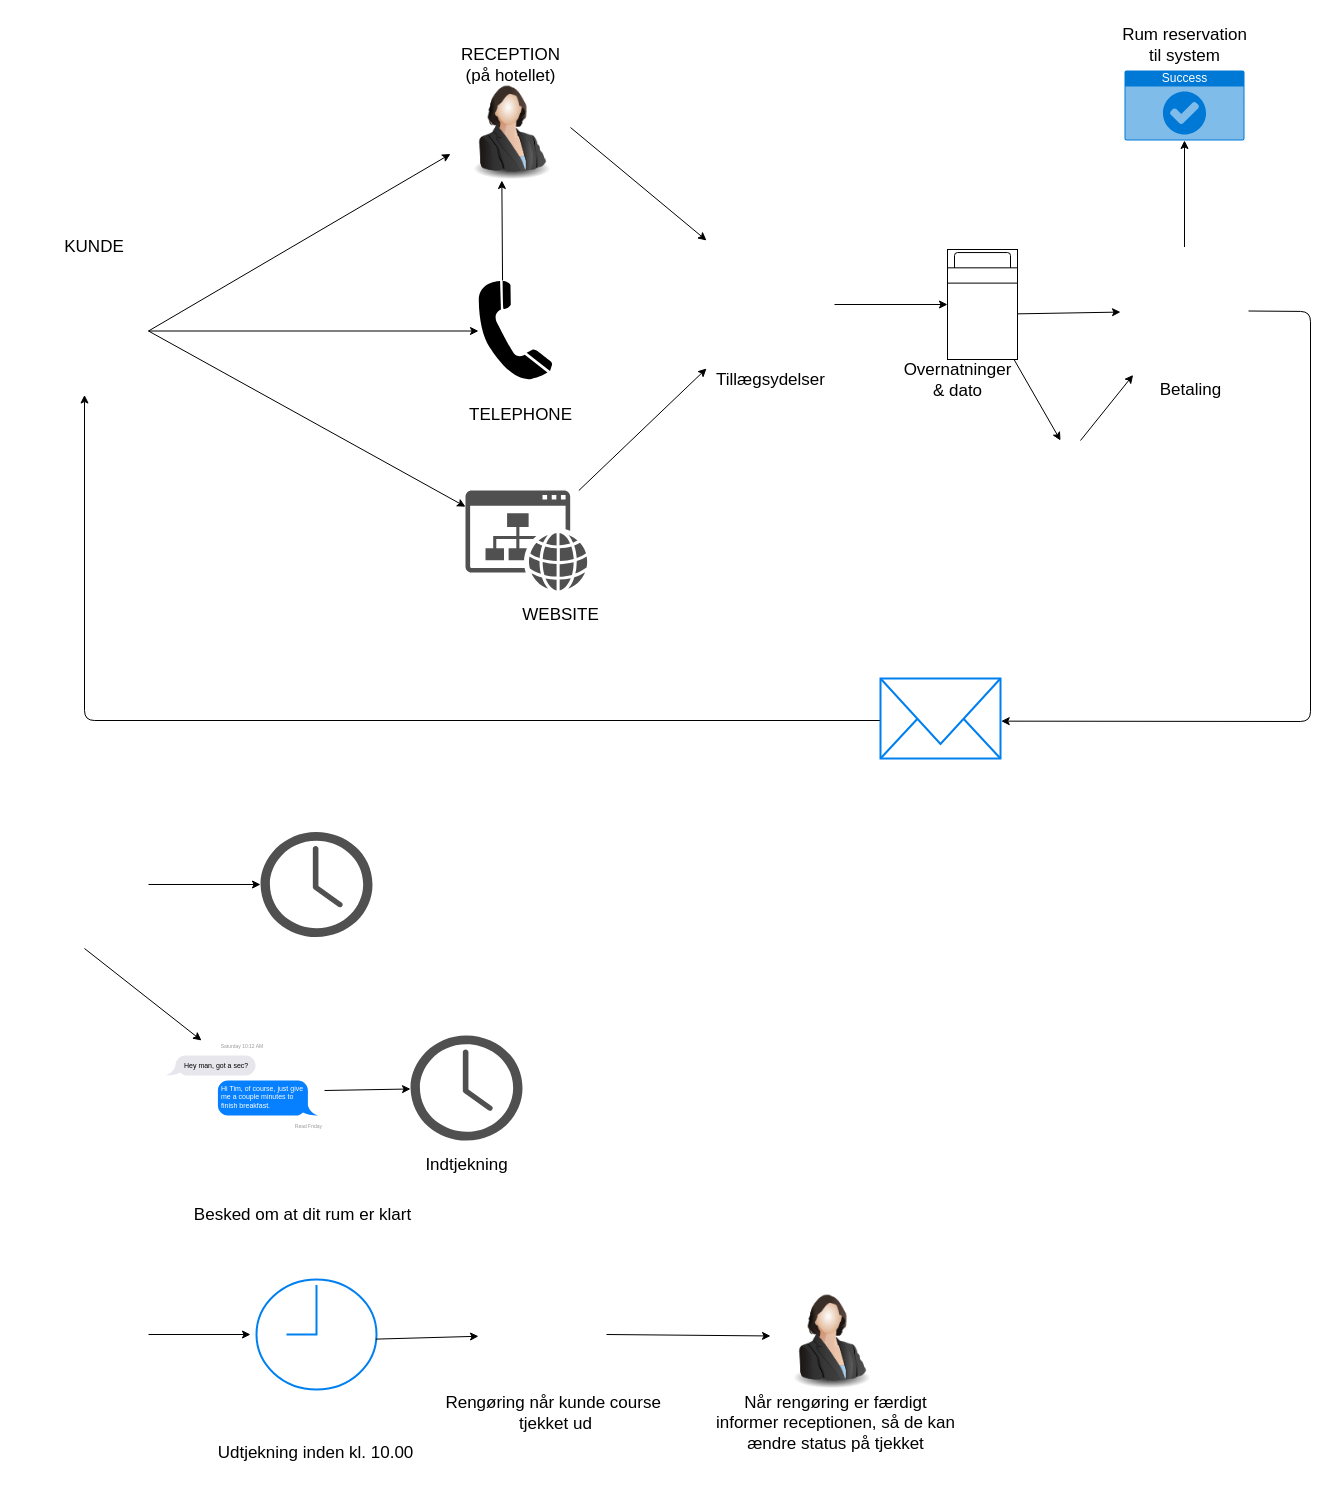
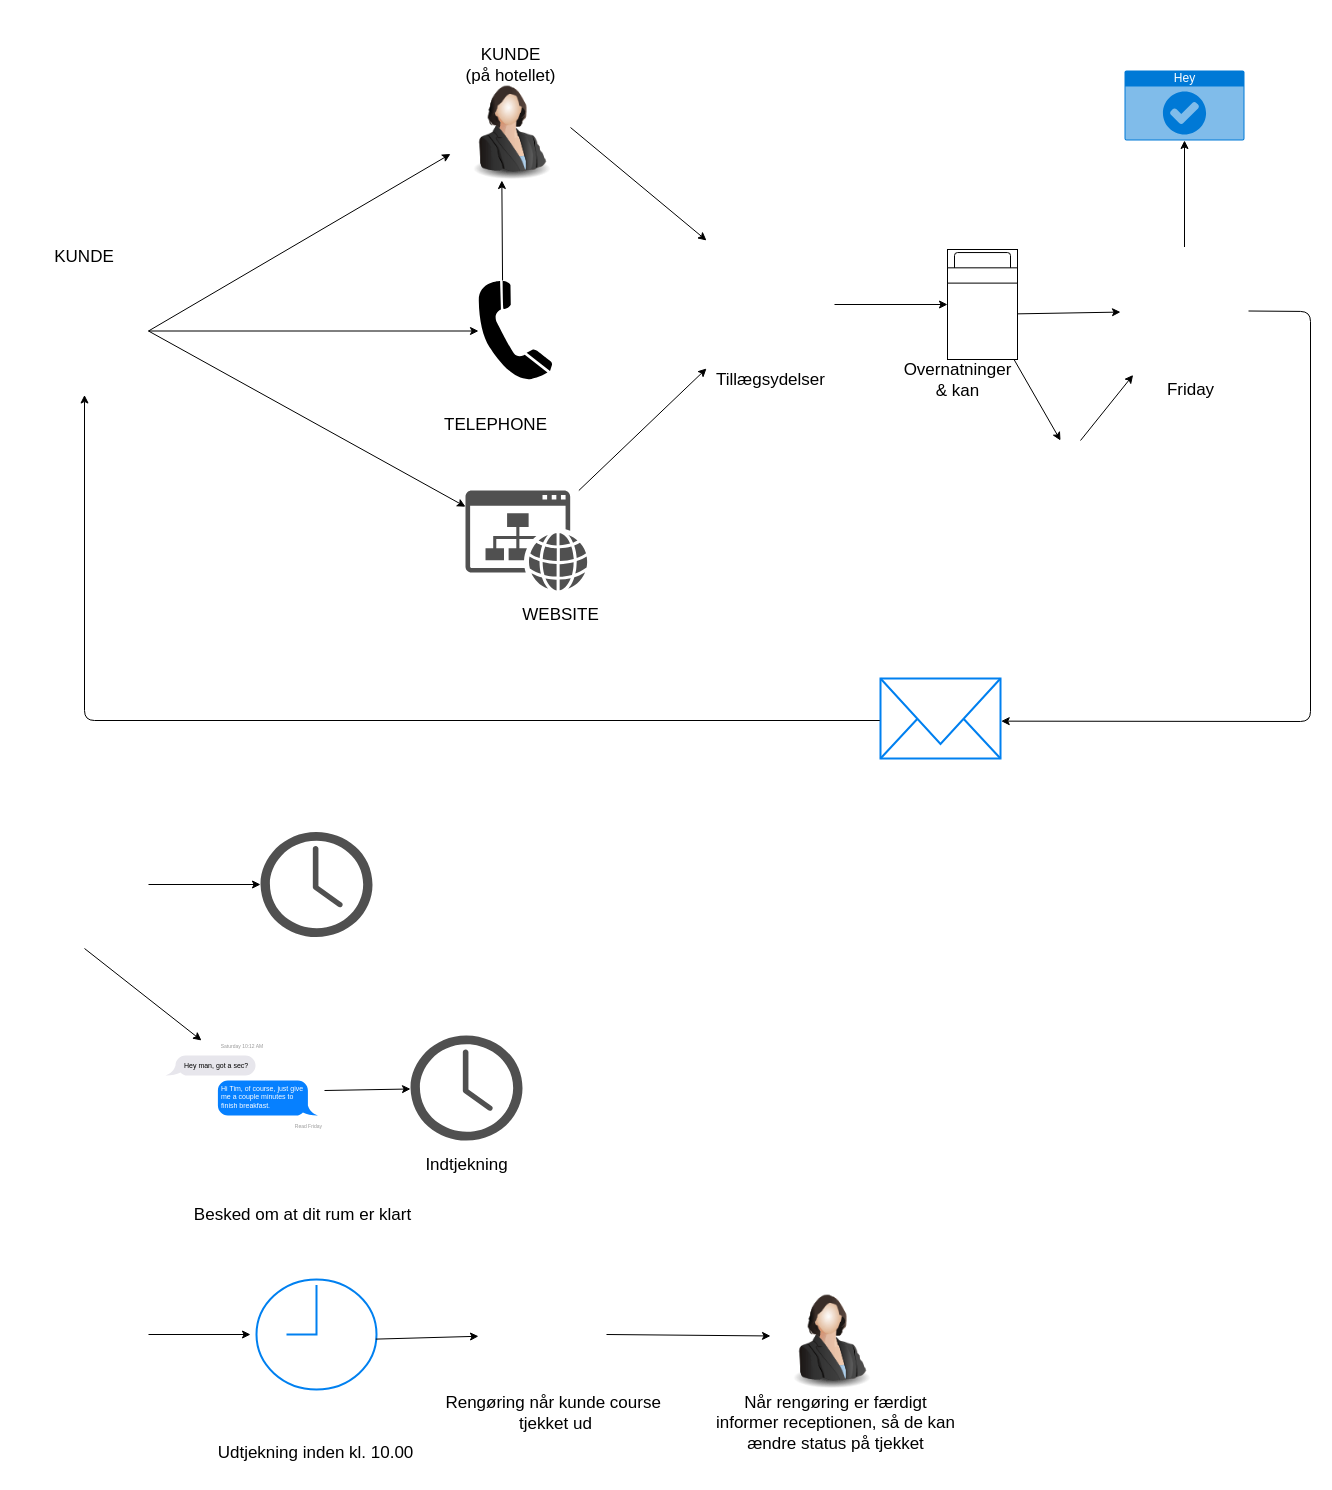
- <mxCell id="54" value="Rum reservation&lt;br&gt;til system" style="text;html=1;align=center;verticalAlign=middle;resizable=0;points=[];autosize=1;fontSize=17;" vertex="1" parent="1"><mxGeometry x="1114" y="20" width="140" height="50" as="geometry" /></mxCell>
- <mxCell id="6" value="RECEPTION&lt;br&gt;(på hotellet)" style="text;html=1;align=center;verticalAlign=middle;resizable=0;points=[];autosize=1;fontSize=17;" vertex="1" parent="1"><mxGeometry x="455" y="40" width="110" height="50" as="geometry" /></mxCell>
+ <mxCell id="6" value="KUNDE&lt;br&gt;(på hotellet)" style="text;html=1;align=center;verticalAlign=middle;resizable=0;points=[];autosize=1;fontSize=17;" vertex="1" parent="1"><mxGeometry x="455" y="40" width="110" height="50" as="geometry" /></mxCell>
- <mxCell id="53" value="Success" style="html=1;strokeColor=none;fillColor=#0079D6;labelPosition=center;verticalLabelPosition=middle;verticalAlign=top;align=center;fontSize=12;outlineConnect=0;spacingTop=-6;fontColor=#FFFFFF;shape=mxgraph.sitemap.success;" vertex="1" parent="1"><mxGeometry x="1124" y="70" width="120" height="70" as="geometry" /></mxCell>
+ <mxCell id="53" value="Hey" style="html=1;strokeColor=none;fillColor=#0079D6;labelPosition=center;verticalLabelPosition=middle;verticalAlign=top;align=center;fontSize=12;outlineConnect=0;spacingTop=-6;fontColor=#FFFFFF;shape=mxgraph.sitemap.success;" vertex="1" parent="1"><mxGeometry x="1124" y="70" width="120" height="70" as="geometry" /></mxCell>
- <mxCell id="3" value="KUNDE" style="text;html=1;strokeColor=none;fillColor=none;align=center;verticalAlign=middle;whiteSpace=wrap;rounded=0;fontSize=17;" vertex="1" parent="1"><mxGeometry x="74" y="236.5" width="40" height="20" as="geometry" /></mxCell>
+ <mxCell id="3" value="KUNDE" style="text;html=1;strokeColor=none;fillColor=none;align=center;verticalAlign=middle;whiteSpace=wrap;rounded=0;fontSize=17;" vertex="1" parent="1"><mxGeometry x="64" y="246.5" width="40" height="20" as="geometry" /></mxCell>
- <mxCell id="45" value="Overnatninger&lt;br&gt;&amp;amp; dato" style="text;html=1;align=center;verticalAlign=middle;resizable=0;points=[];autosize=1;fontSize=17;" vertex="1" parent="1"><mxGeometry x="897" y="354.5" width="120" height="50" as="geometry" /></mxCell>
+ <mxCell id="45" value="Overnatninger&lt;br&gt;&amp;amp; kan" style="text;html=1;align=center;verticalAlign=middle;resizable=0;points=[];autosize=1;fontSize=17;" vertex="1" parent="1"><mxGeometry x="897" y="354.5" width="120" height="50" as="geometry" /></mxCell>
- <mxCell id="46" value="Betaling" style="text;html=1;align=center;verticalAlign=middle;resizable=0;points=[];autosize=1;fontSize=17;" vertex="1" parent="1"><mxGeometry x="1150" y="374.5" width="80" height="30" as="geometry" /></mxCell>
+ <mxCell id="46" value="Friday" style="text;html=1;align=center;verticalAlign=middle;resizable=0;points=[];autosize=1;fontSize=17;" vertex="1" parent="1"><mxGeometry x="1150" y="374.5" width="80" height="30" as="geometry" /></mxCell>
- <mxCell id="8" value="TELEPHONE" style="text;html=1;align=center;verticalAlign=middle;resizable=0;points=[];autosize=1;fontSize=17;" vertex="1" parent="1"><mxGeometry x="460" y="400" width="120" height="30" as="geometry" /></mxCell>
+ <mxCell id="8" value="TELEPHONE" style="text;html=1;align=center;verticalAlign=middle;resizable=0;points=[];autosize=1;fontSize=17;" vertex="1" parent="1"><mxGeometry x="435" y="410" width="120" height="30" as="geometry" /></mxCell>
